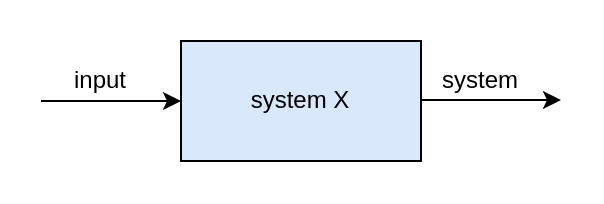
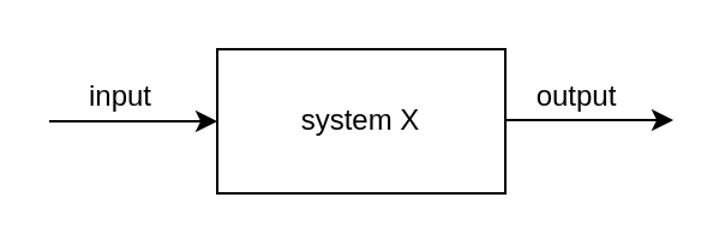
- <mxCell id="6" value="system" style="text;html=1;strokeColor=none;fillColor=none;align=center;verticalAlign=middle;whiteSpace=wrap;rounded=0;" vertex="1" parent="1"><mxGeometry x="220" y="30" width="40" height="20" as="geometry" /></mxCell>
+ <mxCell id="6" value="output" style="text;html=1;strokeColor=none;fillColor=none;align=center;verticalAlign=middle;whiteSpace=wrap;rounded=0;" vertex="1" parent="1"><mxGeometry x="220" y="30" width="40" height="20" as="geometry" /></mxCell>
- <mxCell id="2" value="system X" style="rounded=0;whiteSpace=wrap;html=1;fillColor=#dae8fc;" parent="1" vertex="1"><mxGeometry x="90" y="20" width="120" height="60" as="geometry" /></mxCell>
+ <mxCell id="2" value="system X" style="rounded=0;whiteSpace=wrap;html=1;" parent="1" vertex="1"><mxGeometry x="90" y="20" width="120" height="60" as="geometry" /></mxCell>
